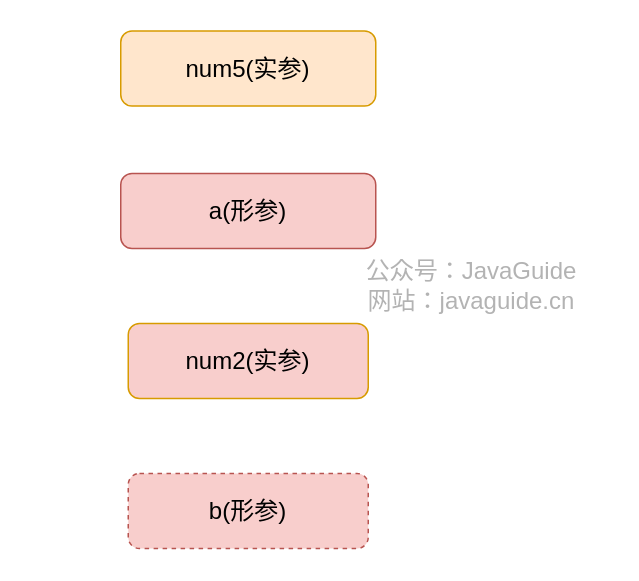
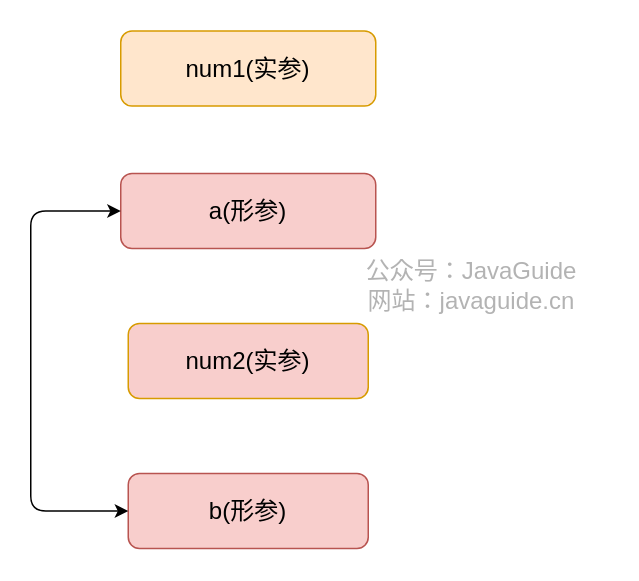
- <mxCell id="3" value="&lt;font style=&quot;font-size: 16px;&quot;&gt;num5(实参)&lt;/font&gt;" style="rounded=1;whiteSpace=wrap;html=1;glass=0;shadow=0;sketch=0;fillColor=#ffe6cc;strokeColor=#d79b00;fontSize=16;" parent="1" vertex="1"><mxGeometry x="80" y="20" width="170" height="50" as="geometry" /></mxCell>
+ <mxCell id="3" value="&lt;font style=&quot;font-size: 16px;&quot;&gt;num1(实参)&lt;/font&gt;" style="rounded=1;whiteSpace=wrap;html=1;glass=0;shadow=0;sketch=0;fillColor=#ffe6cc;strokeColor=#d79b00;fontSize=16;" parent="1" vertex="1"><mxGeometry x="80" y="20" width="170" height="50" as="geometry" /></mxCell>
+ <mxCell id="6" value="" style="endArrow=classic;startArrow=classic;html=1;entryX=0;entryY=0.5;entryDx=0;entryDy=0;exitX=0;exitY=0.5;exitDx=0;exitDy=0;edgeStyle=orthogonalEdgeStyle;sketch=0;shadow=0;fontSize=16;" parent="1" source="4" target="5" edge="1"><mxGeometry width="50" height="50" relative="1" as="geometry"><mxPoint x="30" y="195" as="sourcePoint" /><mxPoint x="80" y="145" as="targetPoint" /><Array as="points"><mxPoint x="20" y="340" /><mxPoint x="20" y="140" /></Array></mxGeometry></mxCell>
- <mxCell id="4" value="&lt;span style=&quot;font-size: 16px;&quot;&gt;b(形参)&lt;/span&gt;" style="rounded=1;whiteSpace=wrap;html=1;glass=0;shadow=0;sketch=0;fillColor=#f8cecc;strokeColor=#b85450;fontSize=16;dashed=1;" parent="1" vertex="1"><mxGeometry x="85" y="315" width="160" height="50" as="geometry" /></mxCell>
+ <mxCell id="4" value="&lt;span style=&quot;font-size: 16px;&quot;&gt;b(形参)&lt;/span&gt;" style="rounded=1;whiteSpace=wrap;html=1;glass=0;shadow=0;sketch=0;fillColor=#f8cecc;strokeColor=#b85450;fontSize=16;" parent="1" vertex="1"><mxGeometry x="85" y="315" width="160" height="50" as="geometry" /></mxCell>
